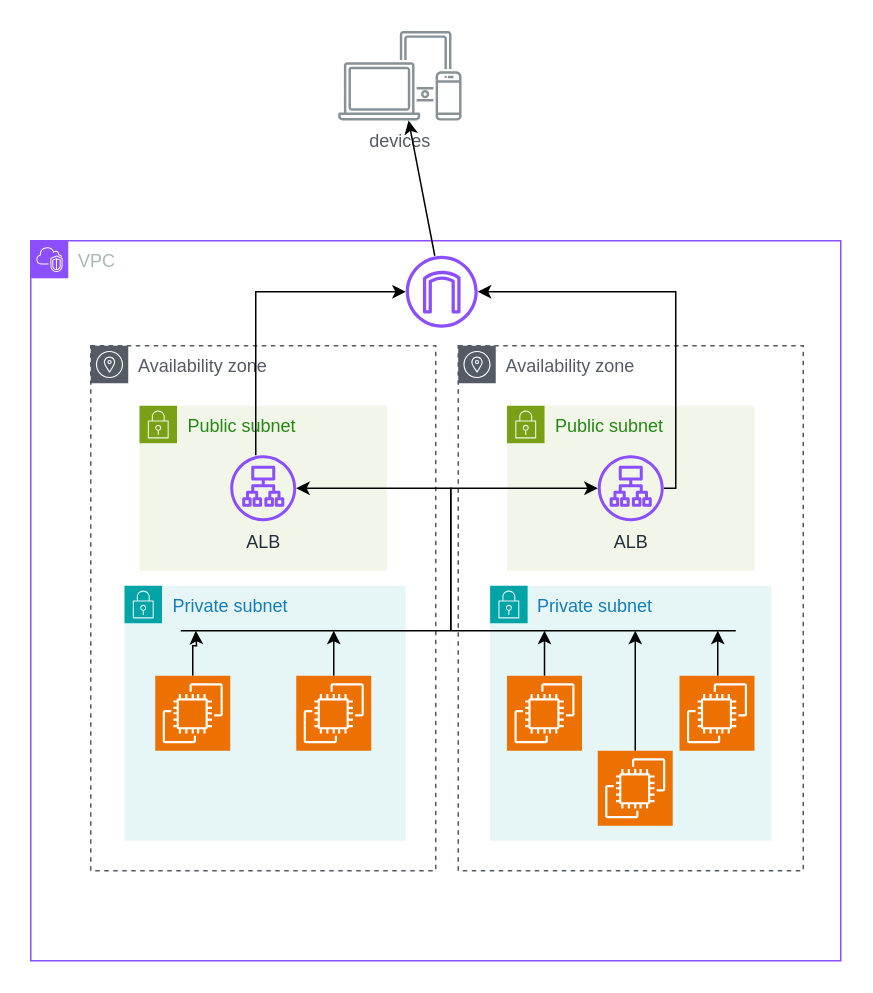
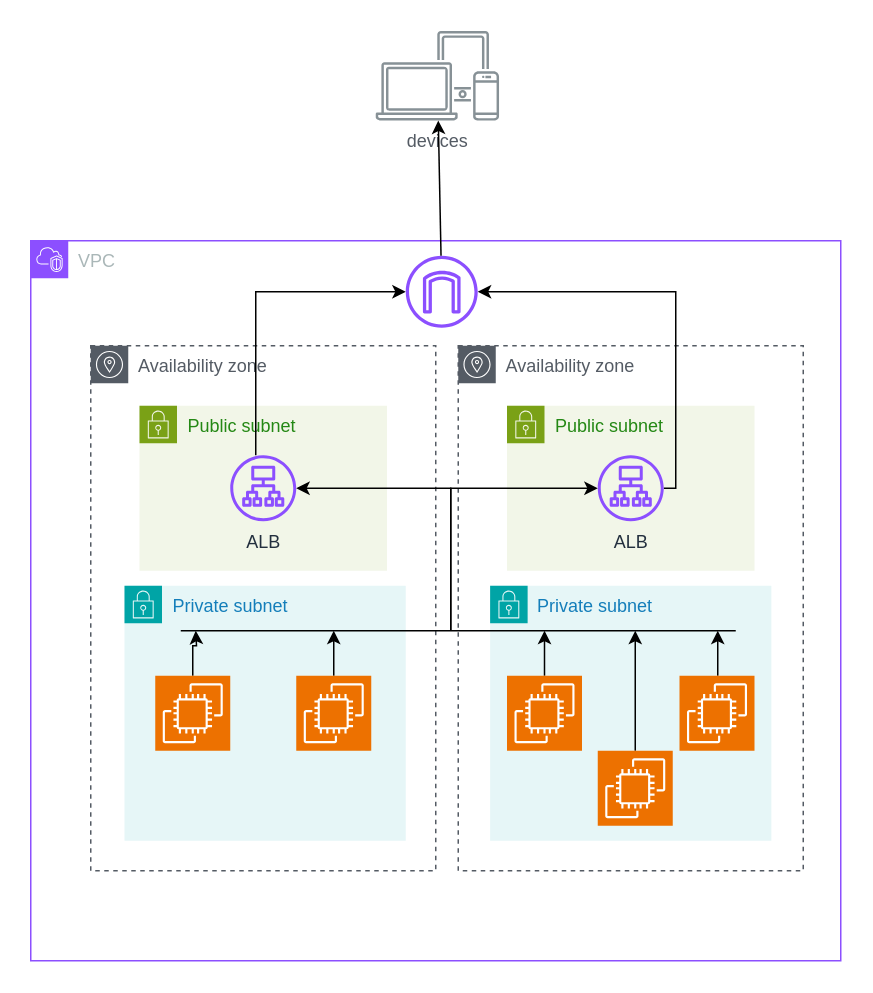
- <mxCell id="26" value="devices" style="sketch=0;outlineConnect=0;gradientColor=none;fontColor=#545B64;strokeColor=none;fillColor=#879196;dashed=0;verticalLabelPosition=bottom;verticalAlign=top;align=center;html=1;fontSize=12;fontStyle=0;aspect=fixed;shape=mxgraph.aws4.illustration_devices;pointerEvents=1" parent="1" vertex="1"><mxGeometry x="225" y="20" width="82.19" height="60" as="geometry" /></mxCell>
+ <mxCell id="26" value="devices" style="sketch=0;outlineConnect=0;gradientColor=none;fontColor=#545B64;strokeColor=none;fillColor=#879196;dashed=0;verticalLabelPosition=bottom;verticalAlign=top;align=center;html=1;fontSize=12;fontStyle=0;aspect=fixed;shape=mxgraph.aws4.illustration_devices;pointerEvents=1" parent="1" vertex="1"><mxGeometry x="250" y="20" width="82.19" height="60" as="geometry" /></mxCell>
